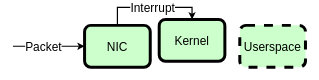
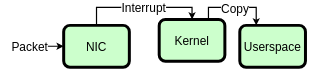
+ <mxCell id="5" style="edgeStyle=orthogonalEdgeStyle;rounded=0;orthogonalLoop=1;jettySize=auto;html=1;exitX=0.75;exitY=0;exitDx=0;exitDy=0;entryX=0.25;entryY=0;entryDx=0;entryDy=0;fontSize=20;strokeWidth=2;" edge="1" parent="1" source="7" target="8"><mxGeometry relative="1" as="geometry" /></mxCell>
+ <mxCell id="6" value="Copy" style="edgeLabel;html=1;align=center;verticalAlign=middle;resizable=0;points=[];fontSize=20;" vertex="1" connectable="0" parent="5"><mxGeometry x="-0.261" relative="1" as="geometry"><mxPoint x="16" as="offset" /></mxGeometry></mxCell>
- <mxCell id="4" value="&lt;font style=&quot;font-size: 20px&quot;&gt;NIC&lt;/font&gt;" style="rounded=1;whiteSpace=wrap;html=1;fillColor=#ccffcc;strokeColor=#000000;strokeWidth=5;perimeterSpacing=0;" vertex="1" parent="1"><mxGeometry x="140" y="30" width="110" height="70" as="geometry" /></mxCell>
+ <mxCell id="4" value="&lt;font style=&quot;font-size: 20px&quot;&gt;NIC&lt;/font&gt;" style="rounded=1;whiteSpace=wrap;html=1;fillColor=#ccffcc;strokeColor=#000000;strokeWidth=5;perimeterSpacing=0;" vertex="1" parent="1"><mxGeometry x="105" y="30" width="110" height="70" as="geometry" /></mxCell>
- <mxCell id="8" value="&lt;font style=&quot;font-size: 20px&quot;&gt;Userspace&lt;/font&gt;" style="rounded=1;whiteSpace=wrap;html=1;fillColor=#ccffcc;strokeColor=#000000;strokeWidth=5;perimeterSpacing=0;dashed=1;" vertex="1" parent="1"><mxGeometry x="400" y="30" width="110" height="70" as="geometry" /></mxCell>
+ <mxCell id="8" value="&lt;font style=&quot;font-size: 20px&quot;&gt;Userspace&lt;/font&gt;" style="rounded=1;whiteSpace=wrap;html=1;fillColor=#ccffcc;strokeColor=#000000;strokeWidth=5;perimeterSpacing=0;" vertex="1" parent="1"><mxGeometry x="400" y="30" width="110" height="70" as="geometry" /></mxCell>
